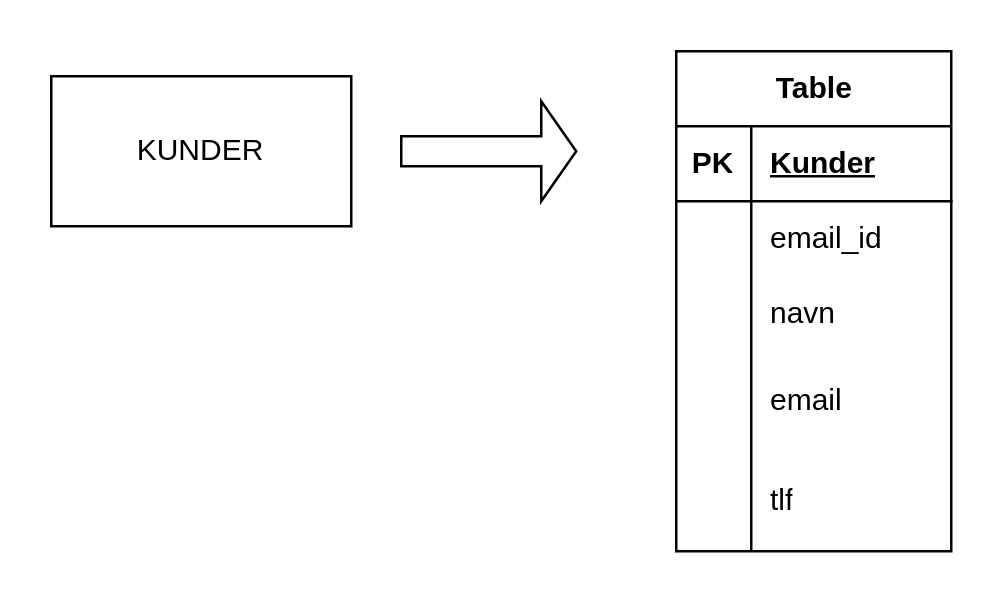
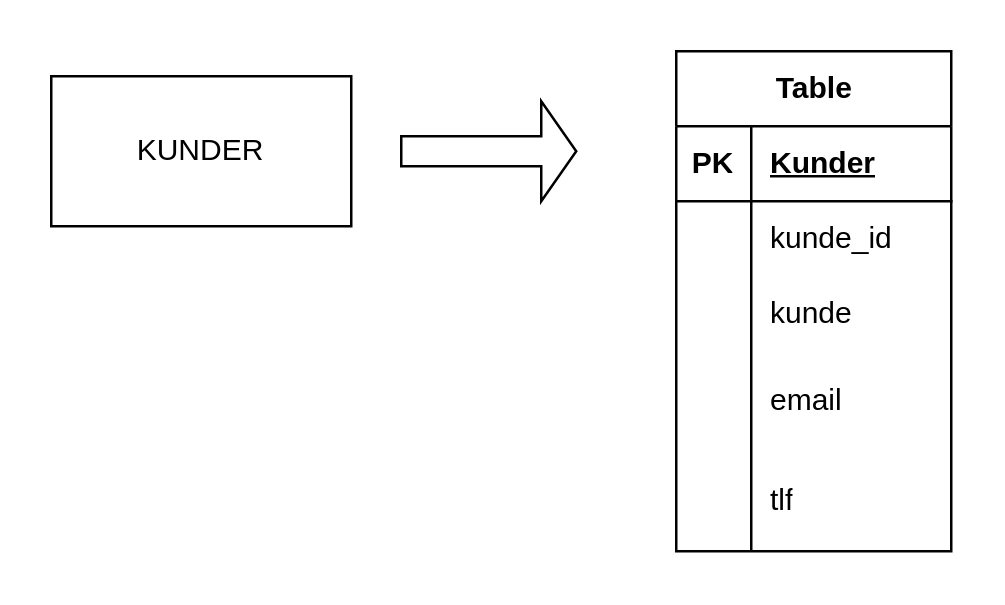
- <mxCell id="10" value="email_id" style="shape=partialRectangle;connectable=0;fillColor=none;top=0;left=0;bottom=0;right=0;align=left;spacingLeft=6;overflow=hidden;whiteSpace=wrap;html=1;" vertex="1" parent="8"><mxGeometry x="30" width="80" height="30" as="geometry"><mxRectangle width="80" height="30" as="alternateBounds" /></mxGeometry></mxCell>
+ <mxCell id="10" value="kunde_id" style="shape=partialRectangle;connectable=0;fillColor=none;top=0;left=0;bottom=0;right=0;align=left;spacingLeft=6;overflow=hidden;whiteSpace=wrap;html=1;" vertex="1" parent="8"><mxGeometry x="30" width="80" height="30" as="geometry"><mxRectangle width="80" height="30" as="alternateBounds" /></mxGeometry></mxCell>
- <mxCell id="13" value="navn" style="shape=partialRectangle;connectable=0;fillColor=none;top=0;left=0;bottom=0;right=0;align=left;spacingLeft=6;overflow=hidden;whiteSpace=wrap;html=1;" vertex="1" parent="11"><mxGeometry x="30" width="80" height="30" as="geometry"><mxRectangle width="80" height="30" as="alternateBounds" /></mxGeometry></mxCell>
+ <mxCell id="13" value="kunde" style="shape=partialRectangle;connectable=0;fillColor=none;top=0;left=0;bottom=0;right=0;align=left;spacingLeft=6;overflow=hidden;whiteSpace=wrap;html=1;" vertex="1" parent="11"><mxGeometry x="30" width="80" height="30" as="geometry"><mxRectangle width="80" height="30" as="alternateBounds" /></mxGeometry></mxCell>
